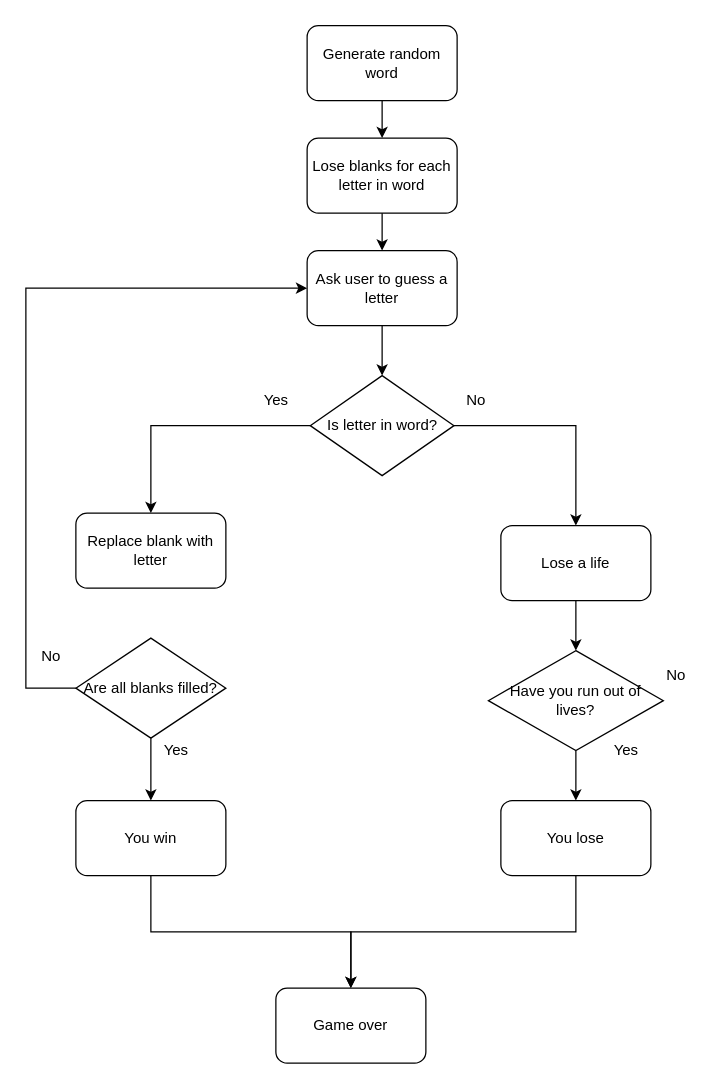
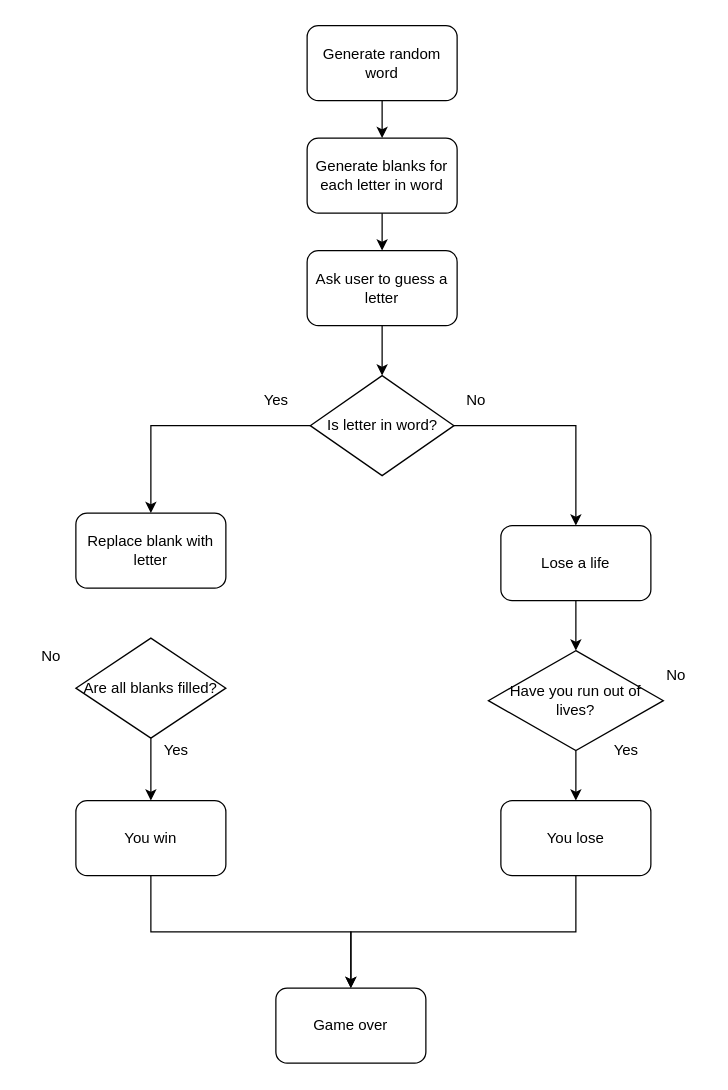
- <mxCell id="4" value="Lose blanks for each letter in word" style="rounded=1;whiteSpace=wrap;html=1;" vertex="1" parent="1"><mxGeometry x="245" y="110" width="120" height="60" as="geometry" /></mxCell>
+ <mxCell id="4" value="Generate blanks for each letter in word" style="rounded=1;whiteSpace=wrap;html=1;" vertex="1" parent="1"><mxGeometry x="245" y="110" width="120" height="60" as="geometry" /></mxCell>
- <mxCell id="7" style="edgeStyle=orthogonalEdgeStyle;rounded=0;orthogonalLoop=1;jettySize=auto;html=1;exitX=0;exitY=0.5;exitDx=0;exitDy=0;entryX=0;entryY=0.5;entryDx=0;entryDy=0;" edge="1" parent="1" source="10" target="5"><mxGeometry relative="1" as="geometry"><Array as="points"><mxPoint x="20" y="550" /><mxPoint x="20" y="230" /></Array></mxGeometry></mxCell>
